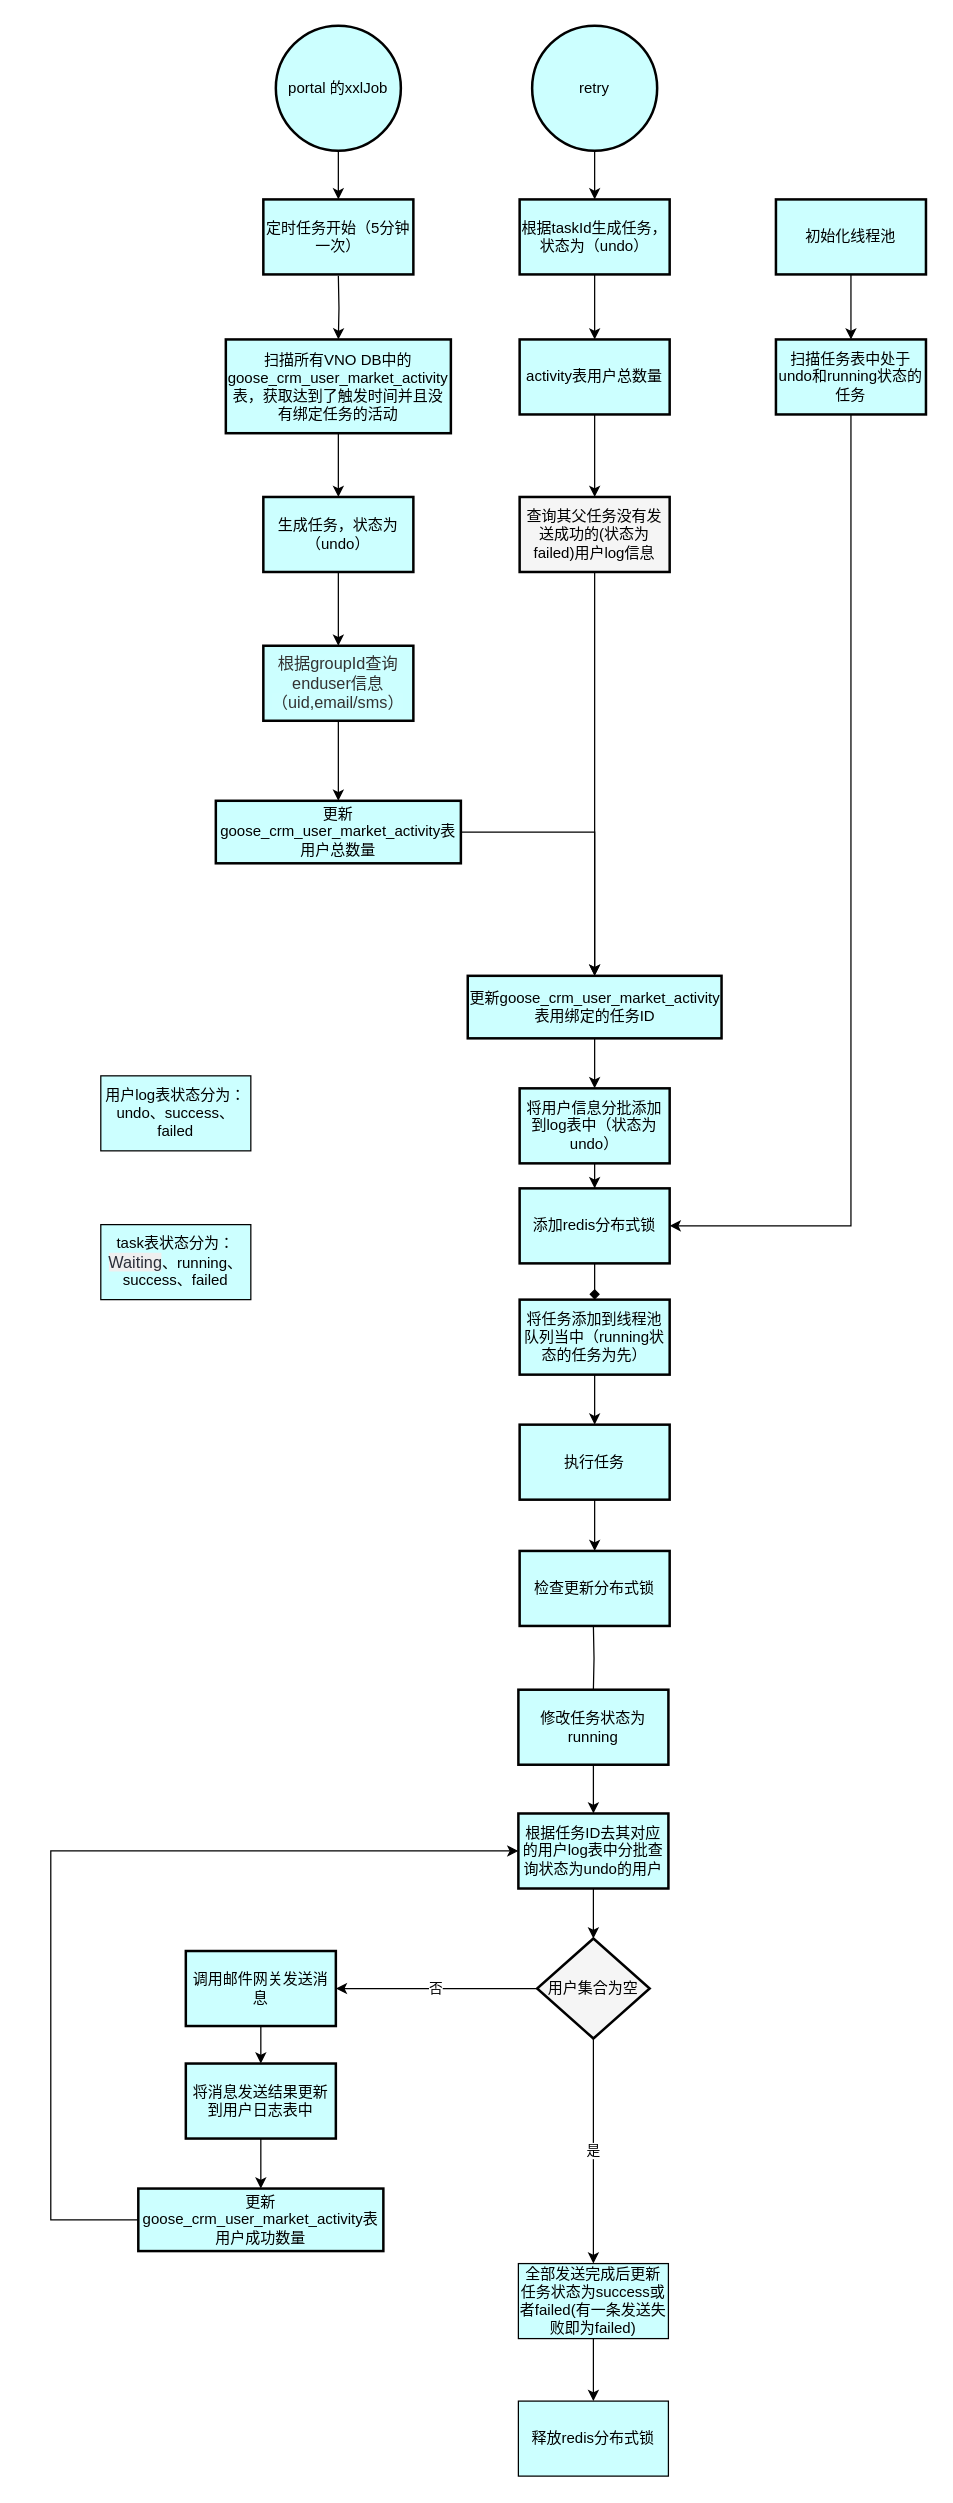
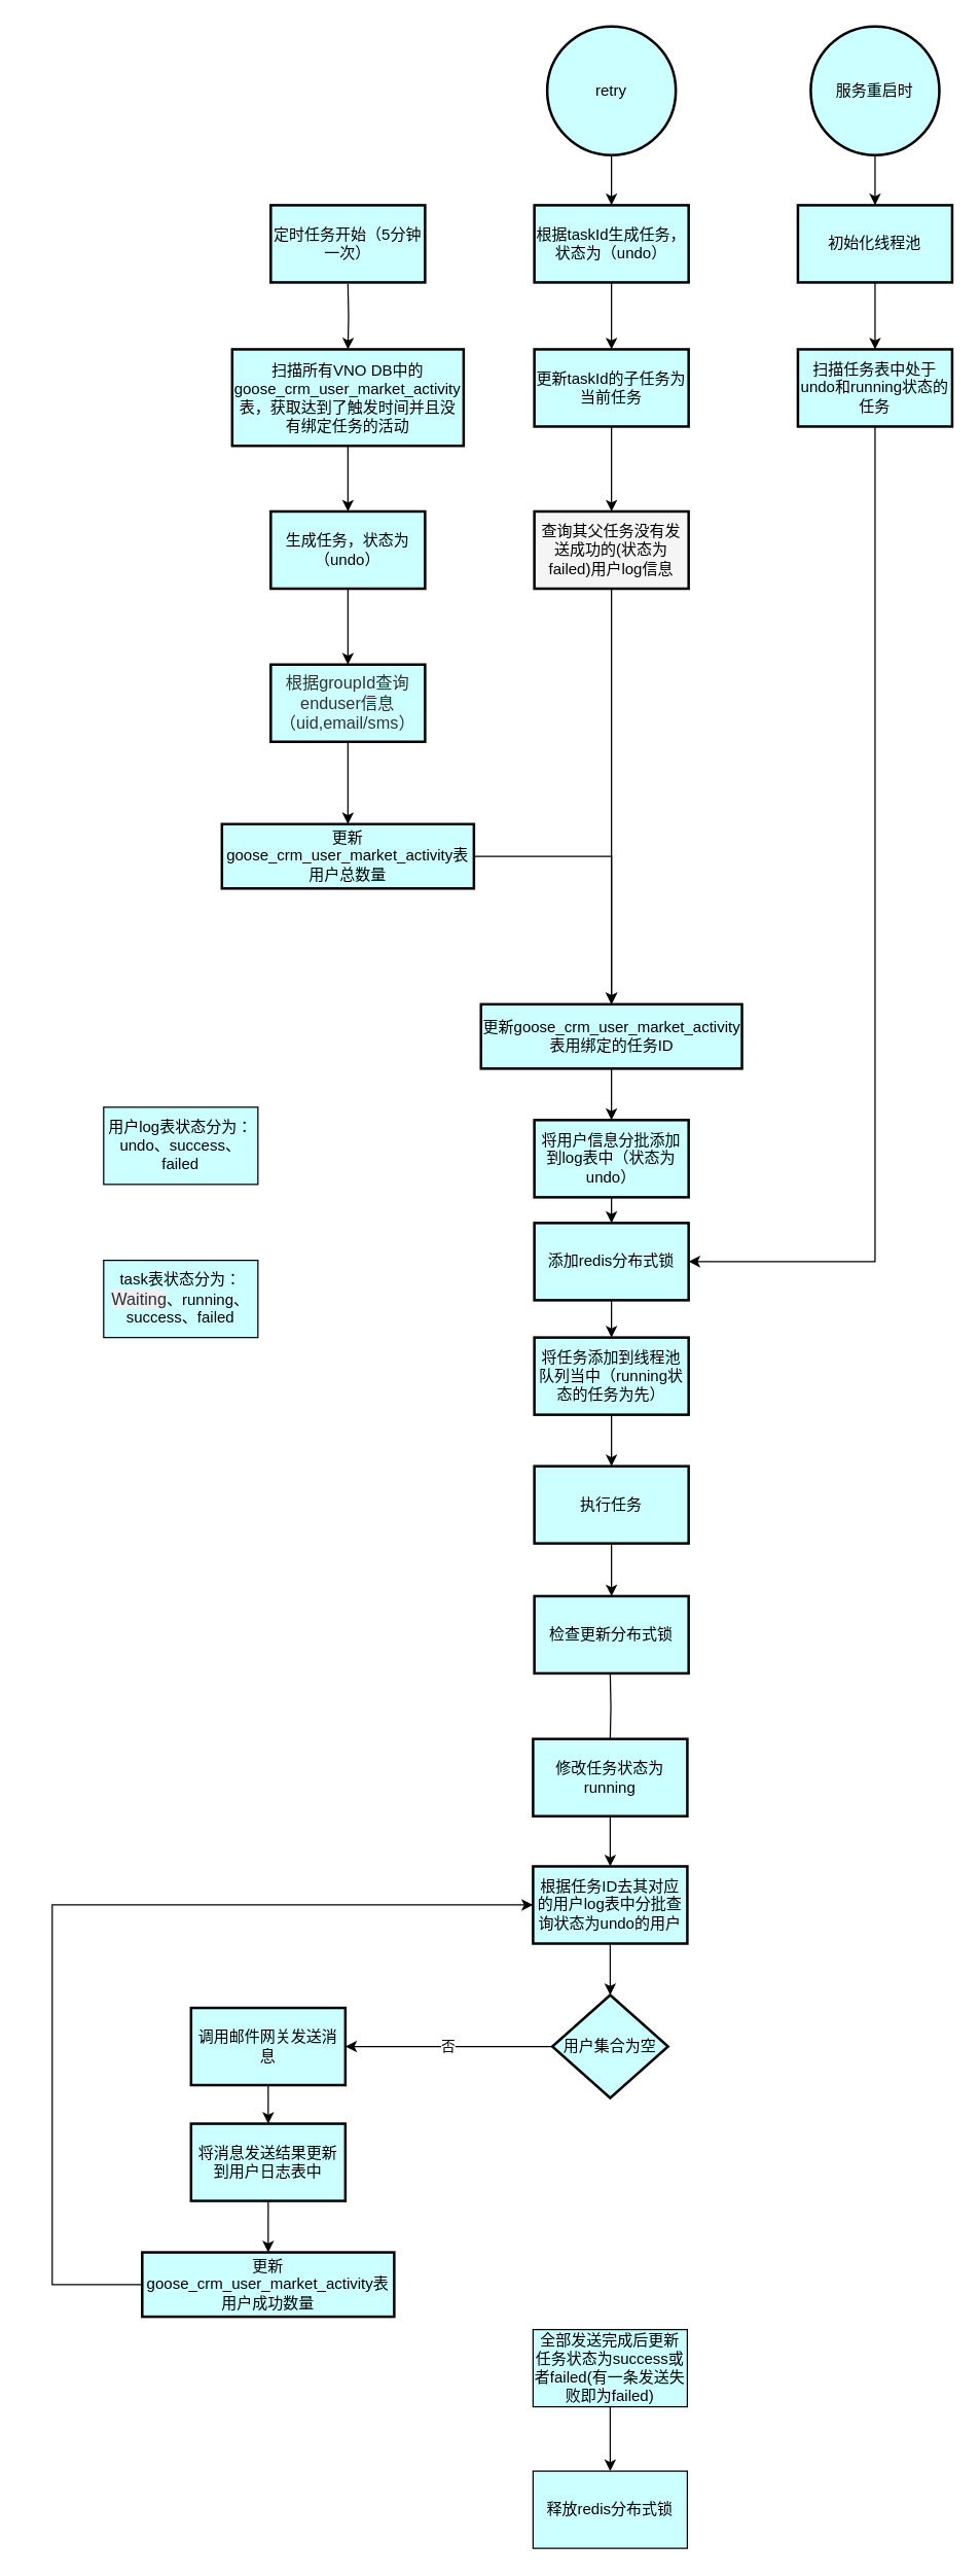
- <mxCell id="8" value="portal 的xxlJob" style="strokeWidth=2;html=1;shape=mxgraph.flowchart.start_2;whiteSpace=wrap;fillColor=#CCFFFF;" parent="1" vertex="1"><mxGeometry x="220" y="20" width="100" height="100" as="geometry" /></mxCell>
+ <mxCell id="39" value="服务重启时" style="strokeWidth=2;html=1;shape=mxgraph.flowchart.start_2;whiteSpace=wrap;fillColor=#CCFFFF;" parent="1" vertex="1"><mxGeometry x="630" y="20" width="100" height="100" as="geometry" /></mxCell>
- <mxCell id="6" value="" style="edgeStyle=orthogonalEdgeStyle;rounded=0;orthogonalLoop=1;jettySize=auto;html=1;fillColor=#CCFFFF;exitX=0.5;exitY=1;exitDx=0;exitDy=0;exitPerimeter=0;" parent="1" source="8" target="7" edge="1"><mxGeometry relative="1" as="geometry"><mxPoint x="270" y="140" as="sourcePoint" /><Array as="points" /></mxGeometry></mxCell>
+ <mxCell id="38" value="" style="edgeStyle=orthogonalEdgeStyle;rounded=0;orthogonalLoop=1;jettySize=auto;html=1;fillColor=#CCFFFF;" edge="1" parent="1" source="39" target="49"><mxGeometry relative="1" as="geometry" /></mxCell>
- <mxCell id="58" value="activity表用户总数量" style="whiteSpace=wrap;html=1;strokeWidth=2;fillColor=#CCFFFF;" vertex="1" parent="1"><mxGeometry x="415" y="271" width="120" height="60" as="geometry" /></mxCell>
+ <mxCell id="58" value="更新taskId的子任务为当前任务" style="whiteSpace=wrap;html=1;strokeWidth=2;fillColor=#CCFFFF;" vertex="1" parent="1"><mxGeometry x="415" y="271" width="120" height="60" as="geometry" /></mxCell>
- <mxCell id="51" value="" style="edgeStyle=orthogonalEdgeStyle;rounded=0;orthogonalLoop=1;jettySize=auto;html=1;fillColor=#CCFFFF;endArrow=diamond;" edge="1" parent="1" source="52" target="12"><mxGeometry relative="1" as="geometry" /></mxCell>
+ <mxCell id="51" value="" style="edgeStyle=orthogonalEdgeStyle;rounded=0;orthogonalLoop=1;jettySize=auto;html=1;fillColor=#CCFFFF;" edge="1" parent="1" source="52" target="12"><mxGeometry relative="1" as="geometry" /></mxCell>
- <mxCell id="56" value="用户集合为空" style="rhombus;whiteSpace=wrap;html=1;strokeWidth=2;fillColor=#f5f5f5;" vertex="1" parent="1"><mxGeometry x="429" y="1550" width="90" height="80" as="geometry" /></mxCell>
+ <mxCell id="56" value="用户集合为空" style="rhombus;whiteSpace=wrap;html=1;strokeWidth=2;fillColor=#CCFFFF;" vertex="1" parent="1"><mxGeometry x="429" y="1550" width="90" height="80" as="geometry" /></mxCell>
- <mxCell id="54" value="是" style="edgeStyle=orthogonalEdgeStyle;rounded=0;orthogonalLoop=1;jettySize=auto;html=1;fillColor=#CCFFFF;elbow=vertical;" edge="1" parent="1" source="56" target="33"><mxGeometry relative="1" as="geometry" /></mxCell>
